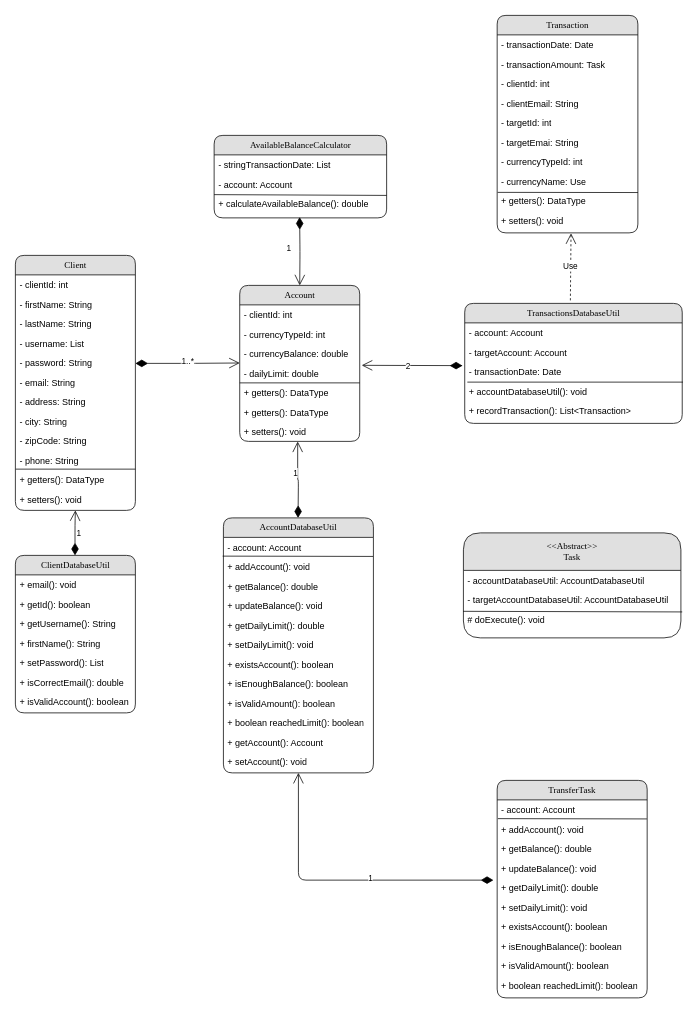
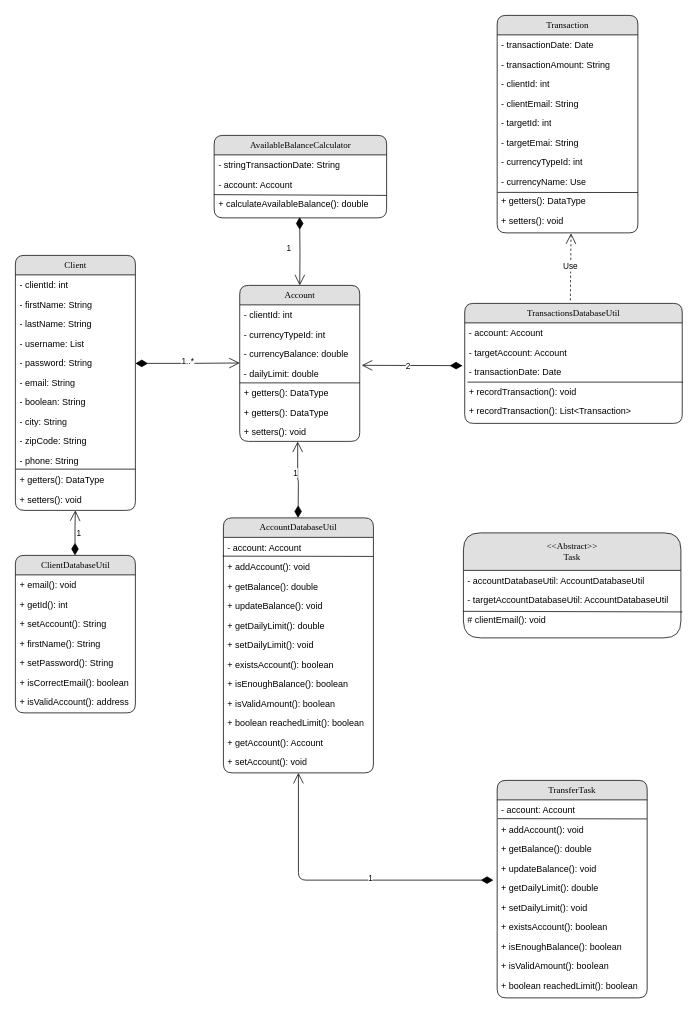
- <mxCell id="84" value="- transactionAmount: Task" style="text;html=1;strokeColor=none;fillColor=none;spacingLeft=4;spacingRight=4;whiteSpace=wrap;overflow=hidden;rotatable=0;points=[[0,0.5],[1,0.5]];portConstraint=eastwest;" vertex="1" parent="82"><mxGeometry y="52" width="187.61" height="26" as="geometry" /></mxCell>
+ <mxCell id="84" value="- transactionAmount: String" style="text;html=1;strokeColor=none;fillColor=none;spacingLeft=4;spacingRight=4;whiteSpace=wrap;overflow=hidden;rotatable=0;points=[[0,0.5],[1,0.5]];portConstraint=eastwest;" vertex="1" parent="82"><mxGeometry y="52" width="187.61" height="26" as="geometry" /></mxCell>
- <mxCell id="3" value="- stringTransactionDate: List" style="text;html=1;strokeColor=none;fillColor=none;spacingLeft=4;spacingRight=4;whiteSpace=wrap;overflow=hidden;rotatable=0;points=[[0,0.5],[1,0.5]];portConstraint=eastwest;" parent="2" vertex="1"><mxGeometry y="26" width="230" height="26" as="geometry" /></mxCell>
+ <mxCell id="3" value="- stringTransactionDate: String" style="text;html=1;strokeColor=none;fillColor=none;spacingLeft=4;spacingRight=4;whiteSpace=wrap;overflow=hidden;rotatable=0;points=[[0,0.5],[1,0.5]];portConstraint=eastwest;" parent="2" vertex="1"><mxGeometry y="26" width="230" height="26" as="geometry" /></mxCell>
- <mxCell id="74" value="+ accountDatabaseUtil(): void" style="text;html=1;strokeColor=none;fillColor=none;spacingLeft=4;spacingRight=4;whiteSpace=wrap;overflow=hidden;rotatable=0;points=[[0,0.5],[1,0.5]];portConstraint=eastwest;" vertex="1" parent="69"><mxGeometry y="104" width="290" height="26" as="geometry" /></mxCell>
+ <mxCell id="74" value="+ recordTransaction(): void" style="text;html=1;strokeColor=none;fillColor=none;spacingLeft=4;spacingRight=4;whiteSpace=wrap;overflow=hidden;rotatable=0;points=[[0,0.5],[1,0.5]];portConstraint=eastwest;" vertex="1" parent="69"><mxGeometry y="104" width="290" height="26" as="geometry" /></mxCell>
- <mxCell id="14" value="- address: String" style="text;html=1;strokeColor=none;fillColor=none;spacingLeft=4;spacingRight=4;whiteSpace=wrap;overflow=hidden;rotatable=0;points=[[0,0.5],[1,0.5]];portConstraint=eastwest;" vertex="1" parent="7"><mxGeometry y="182" width="160" height="26" as="geometry" /></mxCell>
+ <mxCell id="14" value="- boolean: String" style="text;html=1;strokeColor=none;fillColor=none;spacingLeft=4;spacingRight=4;whiteSpace=wrap;overflow=hidden;rotatable=0;points=[[0,0.5],[1,0.5]];portConstraint=eastwest;" vertex="1" parent="7"><mxGeometry y="182" width="160" height="26" as="geometry" /></mxCell>
- <mxCell id="23" value="+ getId(): boolean" style="text;html=1;strokeColor=none;fillColor=none;spacingLeft=4;spacingRight=4;whiteSpace=wrap;overflow=hidden;rotatable=0;points=[[0,0.5],[1,0.5]];portConstraint=eastwest;" parent="21" vertex="1"><mxGeometry y="52" width="160" height="26" as="geometry" /></mxCell>
+ <mxCell id="23" value="+ getId(): int" style="text;html=1;strokeColor=none;fillColor=none;spacingLeft=4;spacingRight=4;whiteSpace=wrap;overflow=hidden;rotatable=0;points=[[0,0.5],[1,0.5]];portConstraint=eastwest;" parent="21" vertex="1"><mxGeometry y="52" width="160" height="26" as="geometry" /></mxCell>
- <mxCell id="67" value="# doExecute(): void" style="text;html=1;strokeColor=none;fillColor=none;spacingLeft=4;spacingRight=4;whiteSpace=wrap;overflow=hidden;rotatable=0;points=[[0,0.5],[1,0.5]];portConstraint=eastwest;" vertex="1" parent="64"><mxGeometry y="102" width="290" height="26" as="geometry" /></mxCell>
+ <mxCell id="67" value="# clientEmail(): void" style="text;html=1;strokeColor=none;fillColor=none;spacingLeft=4;spacingRight=4;whiteSpace=wrap;overflow=hidden;rotatable=0;points=[[0,0.5],[1,0.5]];portConstraint=eastwest;" vertex="1" parent="64"><mxGeometry y="102" width="290" height="26" as="geometry" /></mxCell>
- <mxCell id="24" value="+ getUsername(): String" style="text;html=1;strokeColor=none;fillColor=none;spacingLeft=4;spacingRight=4;whiteSpace=wrap;overflow=hidden;rotatable=0;points=[[0,0.5],[1,0.5]];portConstraint=eastwest;" parent="21" vertex="1"><mxGeometry y="78" width="160" height="26" as="geometry" /></mxCell>
+ <mxCell id="24" value="+ setAccount(): String" style="text;html=1;strokeColor=none;fillColor=none;spacingLeft=4;spacingRight=4;whiteSpace=wrap;overflow=hidden;rotatable=0;points=[[0,0.5],[1,0.5]];portConstraint=eastwest;" parent="21" vertex="1"><mxGeometry y="78" width="160" height="26" as="geometry" /></mxCell>
- <mxCell id="26" value="+ setPassword(): List" style="text;html=1;strokeColor=none;fillColor=none;spacingLeft=4;spacingRight=4;whiteSpace=wrap;overflow=hidden;rotatable=0;points=[[0,0.5],[1,0.5]];portConstraint=eastwest;" vertex="1" parent="21"><mxGeometry y="130" width="160" height="26" as="geometry" /></mxCell>
+ <mxCell id="26" value="+ setPassword(): String" style="text;html=1;strokeColor=none;fillColor=none;spacingLeft=4;spacingRight=4;whiteSpace=wrap;overflow=hidden;rotatable=0;points=[[0,0.5],[1,0.5]];portConstraint=eastwest;" vertex="1" parent="21"><mxGeometry y="130" width="160" height="26" as="geometry" /></mxCell>
- <mxCell id="27" value="+ isCorrectEmail(): double" style="text;html=1;strokeColor=none;fillColor=none;spacingLeft=4;spacingRight=4;whiteSpace=wrap;overflow=hidden;rotatable=0;points=[[0,0.5],[1,0.5]];portConstraint=eastwest;" vertex="1" parent="21"><mxGeometry y="156" width="160" height="26" as="geometry" /></mxCell>
+ <mxCell id="27" value="+ isCorrectEmail(): boolean" style="text;html=1;strokeColor=none;fillColor=none;spacingLeft=4;spacingRight=4;whiteSpace=wrap;overflow=hidden;rotatable=0;points=[[0,0.5],[1,0.5]];portConstraint=eastwest;" vertex="1" parent="21"><mxGeometry y="156" width="160" height="26" as="geometry" /></mxCell>
- <mxCell id="28" value="+ isValidAccount(): boolean" style="text;html=1;strokeColor=none;fillColor=none;spacingLeft=4;spacingRight=4;whiteSpace=wrap;overflow=hidden;rotatable=0;points=[[0,0.5],[1,0.5]];portConstraint=eastwest;" vertex="1" parent="21"><mxGeometry y="182" width="160" height="26" as="geometry" /></mxCell>
+ <mxCell id="28" value="+ isValidAccount(): address" style="text;html=1;strokeColor=none;fillColor=none;spacingLeft=4;spacingRight=4;whiteSpace=wrap;overflow=hidden;rotatable=0;points=[[0,0.5],[1,0.5]];portConstraint=eastwest;" vertex="1" parent="21"><mxGeometry y="182" width="160" height="26" as="geometry" /></mxCell>
